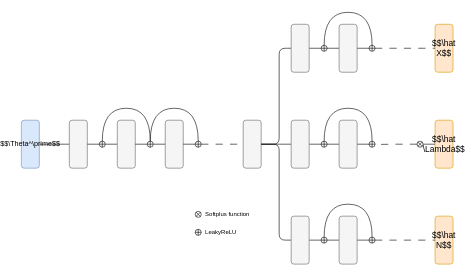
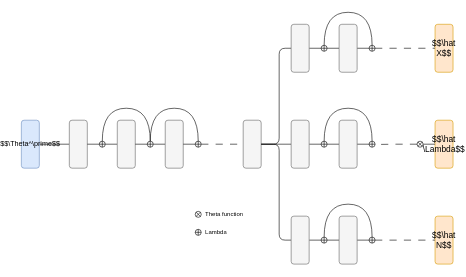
- <mxCell id="56" value="&lt;div style=&quot;&quot;&gt;&lt;span style=&quot;background-color: initial;&quot;&gt;&lt;font face=&quot;Helvetica&quot; style=&quot;font-size: 10px;&quot;&gt;Softplus function&lt;/font&gt;&lt;/span&gt;&lt;/div&gt;" style="shape=partialRectangle;html=1;whiteSpace=wrap;connectable=0;strokeColor=inherit;overflow=hidden;fillColor=none;top=0;left=0;bottom=0;right=0;pointerEvents=1;fontSize=12;align=left;spacingLeft=5;" parent="55" vertex="1"><mxGeometry width="90" height="30" as="geometry"><mxRectangle width="90" height="30" as="alternateBounds" /></mxGeometry></mxCell>
+ <mxCell id="56" value="&lt;div style=&quot;&quot;&gt;&lt;span style=&quot;background-color: initial;&quot;&gt;&lt;font face=&quot;Helvetica&quot; style=&quot;font-size: 10px;&quot;&gt;Theta function&lt;/font&gt;&lt;/span&gt;&lt;/div&gt;" style="shape=partialRectangle;html=1;whiteSpace=wrap;connectable=0;strokeColor=inherit;overflow=hidden;fillColor=none;top=0;left=0;bottom=0;right=0;pointerEvents=1;fontSize=12;align=left;spacingLeft=5;" parent="55" vertex="1"><mxGeometry width="90" height="30" as="geometry"><mxRectangle width="90" height="30" as="alternateBounds" /></mxGeometry></mxCell>
- <mxCell id="58" value="&lt;div style=&quot;&quot;&gt;&lt;span style=&quot;background-color: initial;&quot;&gt;&lt;font style=&quot;font-size: 10px;&quot;&gt;LeakyReLU&lt;/font&gt;&lt;/span&gt;&lt;/div&gt;" style="shape=partialRectangle;html=1;whiteSpace=wrap;connectable=0;strokeColor=inherit;overflow=hidden;fillColor=none;top=0;left=0;bottom=0;right=0;pointerEvents=1;fontSize=12;align=left;spacingLeft=5;" parent="57" vertex="1"><mxGeometry width="90" height="30" as="geometry"><mxRectangle width="90" height="30" as="alternateBounds" /></mxGeometry></mxCell>
+ <mxCell id="58" value="&lt;div style=&quot;&quot;&gt;&lt;span style=&quot;background-color: initial;&quot;&gt;&lt;font style=&quot;font-size: 10px;&quot;&gt;Lambda&lt;/font&gt;&lt;/span&gt;&lt;/div&gt;" style="shape=partialRectangle;html=1;whiteSpace=wrap;connectable=0;strokeColor=inherit;overflow=hidden;fillColor=none;top=0;left=0;bottom=0;right=0;pointerEvents=1;fontSize=12;align=left;spacingLeft=5;" parent="57" vertex="1"><mxGeometry width="90" height="30" as="geometry"><mxRectangle width="90" height="30" as="alternateBounds" /></mxGeometry></mxCell>
